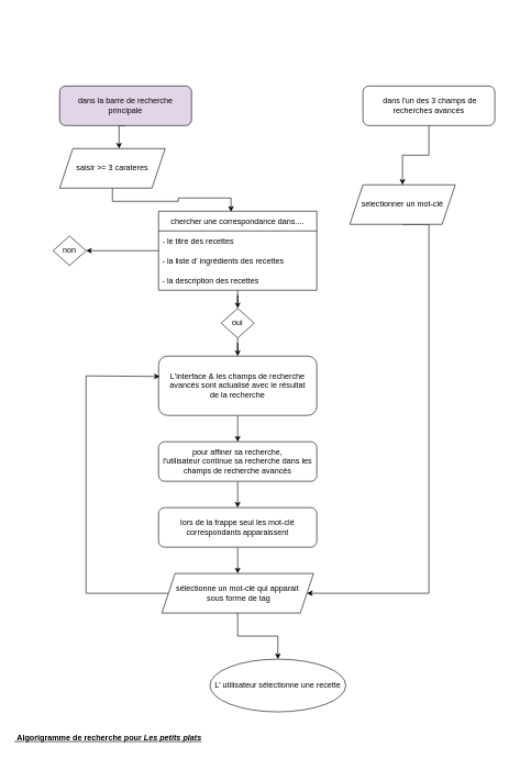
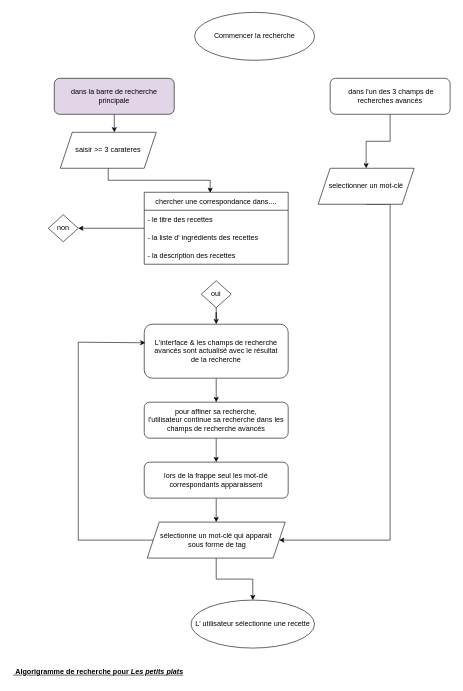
+ <mxCell id="6" value="Commencer la recherche" style="ellipse;whiteSpace=wrap;html=1;" vertex="1" parent="1"><mxGeometry x="324" y="20" width="200" height="80" as="geometry" /></mxCell>
- <mxCell id="8" value="saisir &amp;gt;= 3 carateres" style="shape=parallelogram;perimeter=parallelogramPerimeter;whiteSpace=wrap;html=1;fixedSize=1;" vertex="1" parent="1"><mxGeometry x="90" y="225" width="160" height="60" as="geometry" /></mxCell>
+ <mxCell id="8" value="saisir &amp;gt;= 3 carateres" style="shape=parallelogram;perimeter=parallelogramPerimeter;whiteSpace=wrap;html=1;fixedSize=1;" vertex="1" parent="1"><mxGeometry x="100" y="220" width="160" height="60" as="geometry" /></mxCell>
- <mxCell id="12" value="" style="edgeStyle=orthogonalEdgeStyle;rounded=0;orthogonalLoop=1;jettySize=auto;html=1;" edge="1" parent="1" source="13" target="20"><mxGeometry relative="1" as="geometry" /></mxCell>
